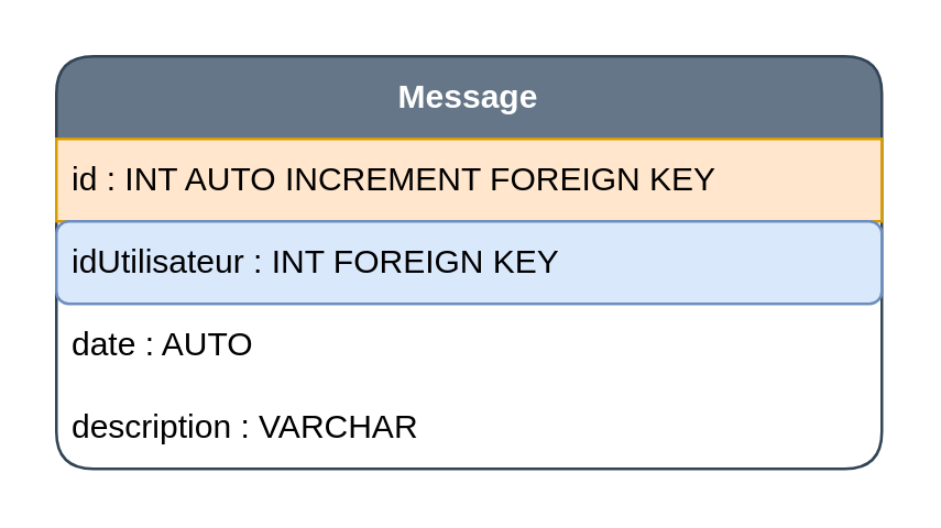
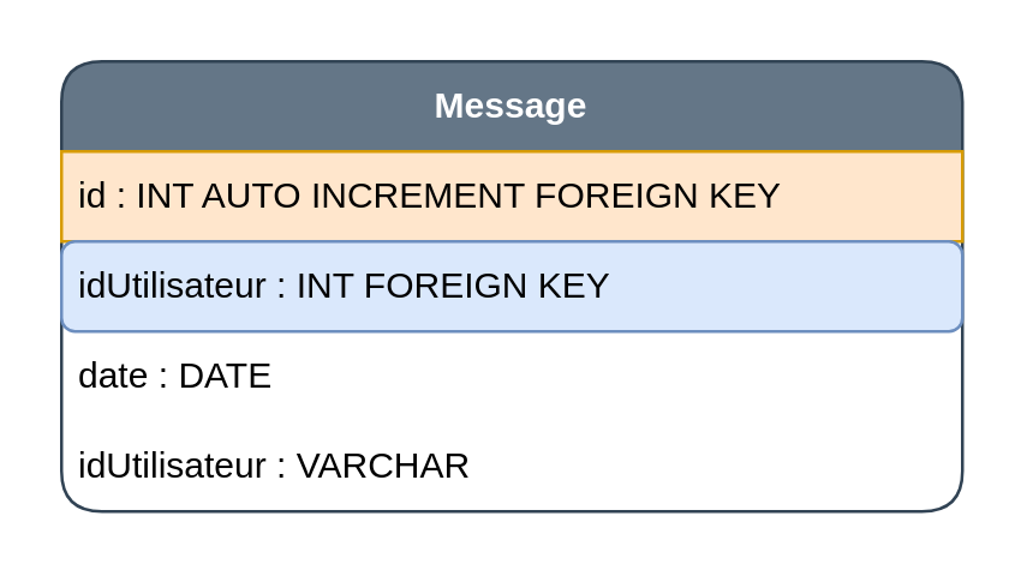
- <mxCell id="5" value="date : AUTO" style="text;strokeColor=none;fillColor=none;align=left;verticalAlign=middle;spacingLeft=4;spacingRight=4;overflow=hidden;points=[[0,0.5],[1,0.5]];portConstraint=eastwest;rotatable=0;whiteSpace=wrap;html=1;rounded=1;" vertex="1" parent="2"><mxGeometry y="90" width="300" height="30" as="geometry" /></mxCell>
+ <mxCell id="5" value="date : DATE" style="text;strokeColor=none;fillColor=none;align=left;verticalAlign=middle;spacingLeft=4;spacingRight=4;overflow=hidden;points=[[0,0.5],[1,0.5]];portConstraint=eastwest;rotatable=0;whiteSpace=wrap;html=1;rounded=1;" vertex="1" parent="2"><mxGeometry y="90" width="300" height="30" as="geometry" /></mxCell>
- <mxCell id="6" value="description : VARCHAR" style="text;strokeColor=none;fillColor=none;align=left;verticalAlign=middle;spacingLeft=4;spacingRight=4;overflow=hidden;points=[[0,0.5],[1,0.5]];portConstraint=eastwest;rotatable=0;whiteSpace=wrap;html=1;rounded=1;" vertex="1" parent="2"><mxGeometry y="120" width="300" height="30" as="geometry" /></mxCell>
+ <mxCell id="6" value="idUtilisateur : VARCHAR" style="text;strokeColor=none;fillColor=none;align=left;verticalAlign=middle;spacingLeft=4;spacingRight=4;overflow=hidden;points=[[0,0.5],[1,0.5]];portConstraint=eastwest;rotatable=0;whiteSpace=wrap;html=1;rounded=1;" vertex="1" parent="2"><mxGeometry y="120" width="300" height="30" as="geometry" /></mxCell>
